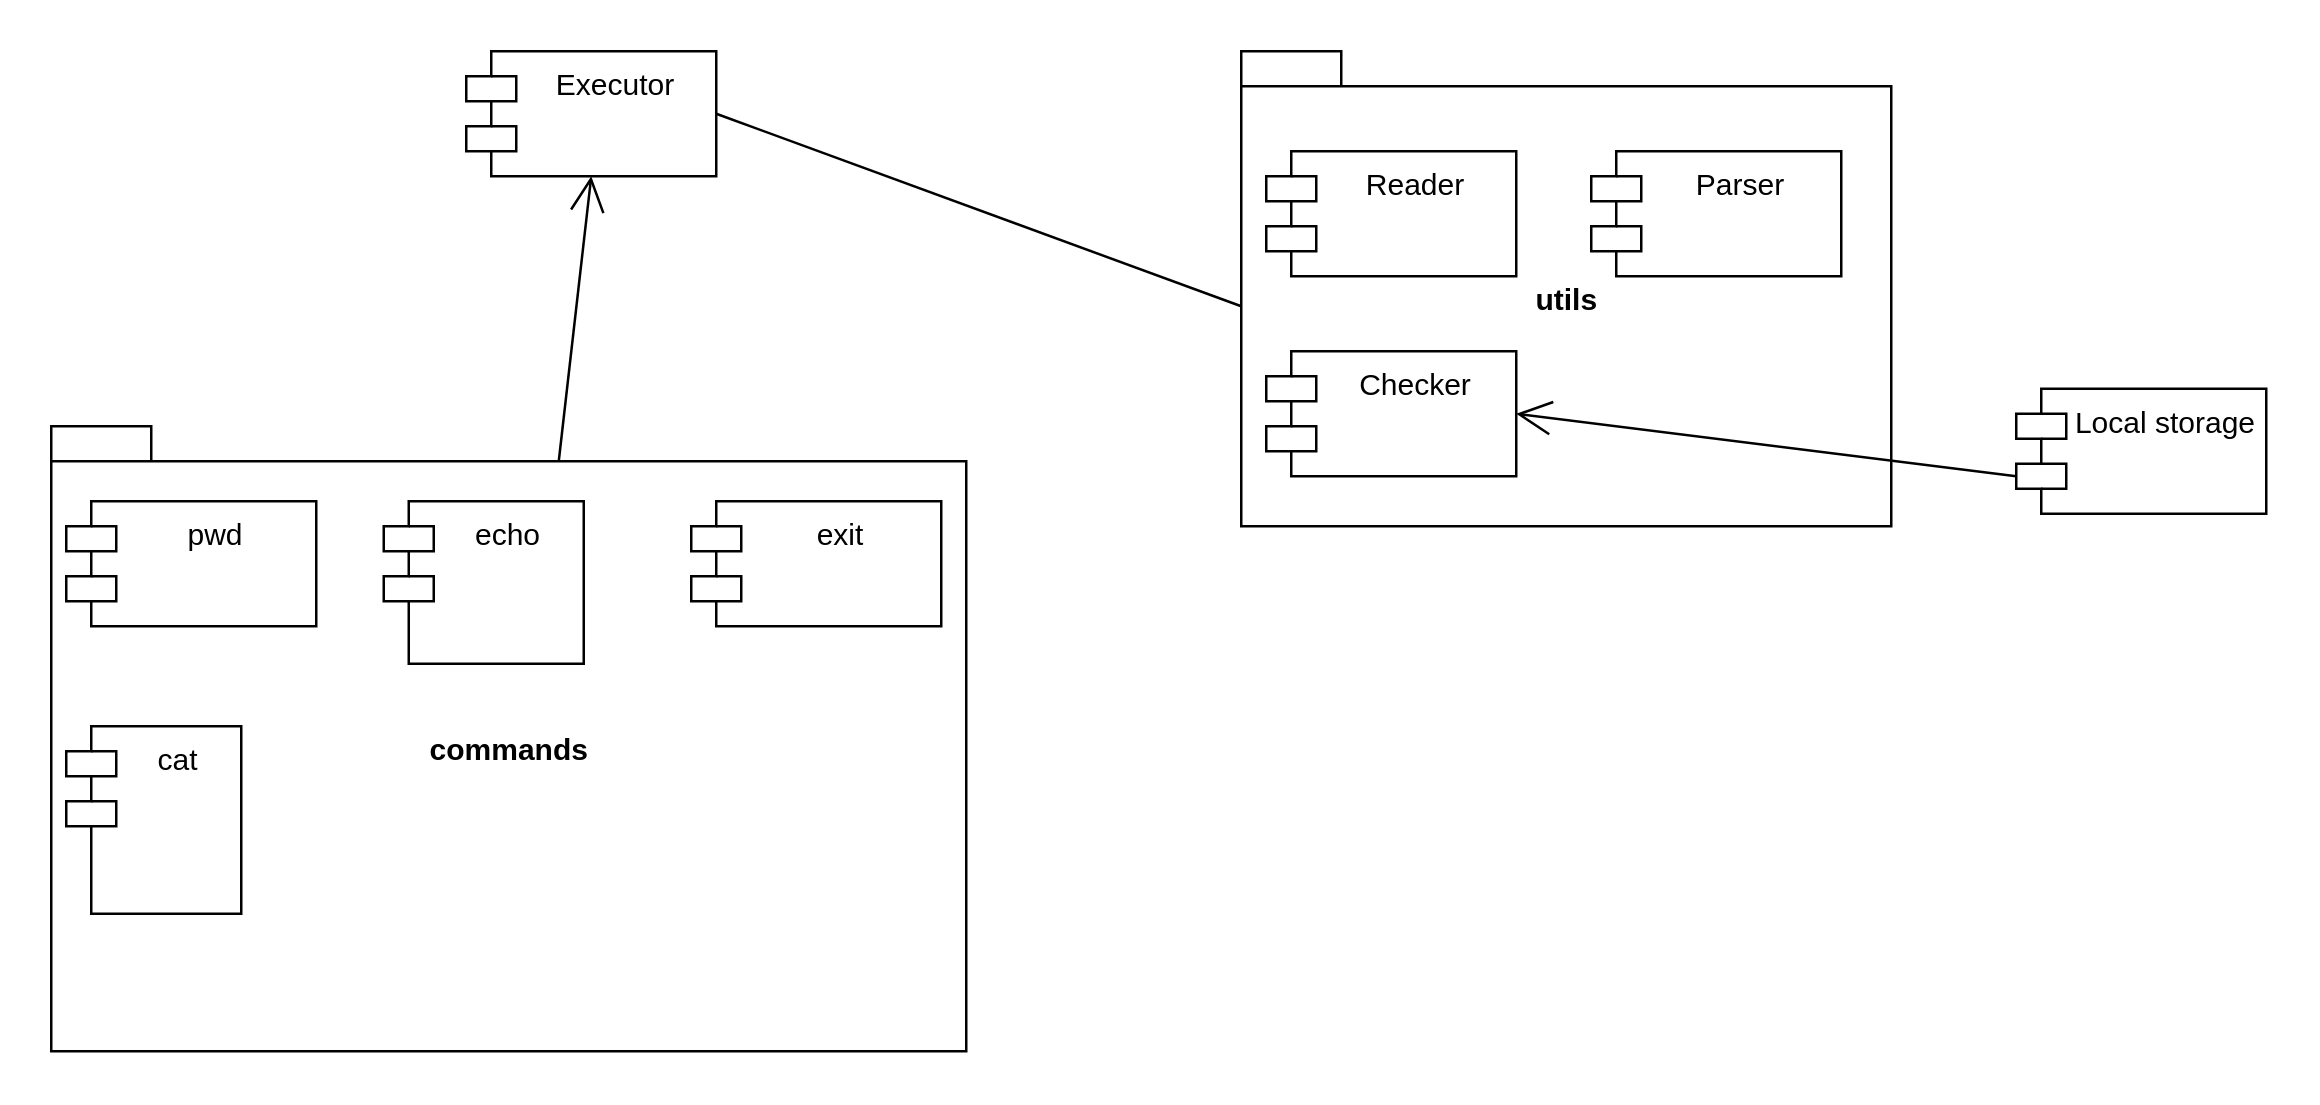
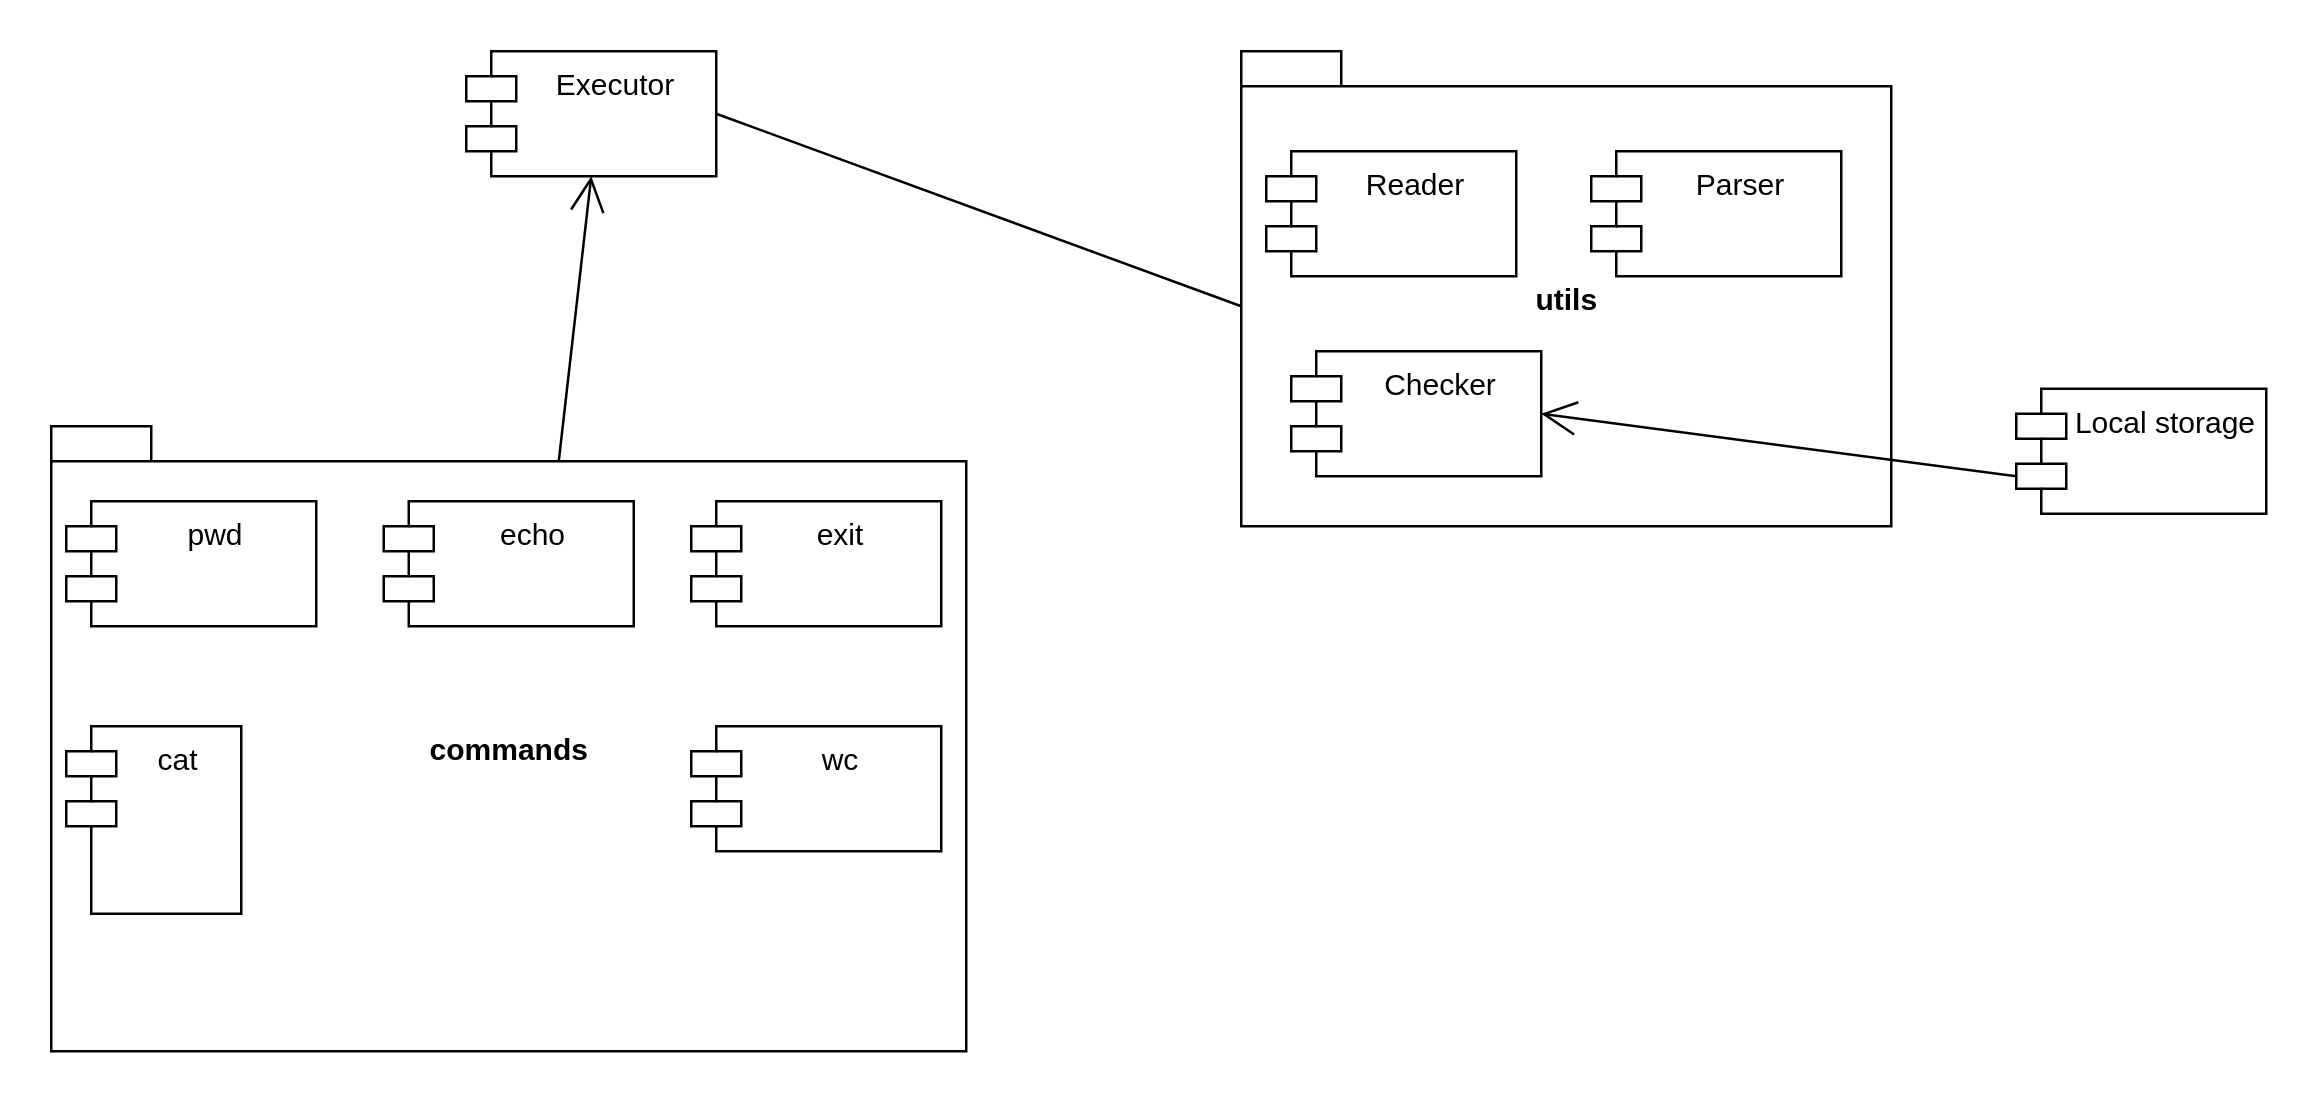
- <mxCell id="5" value="Checker" style="shape=module;align=left;spacingLeft=20;align=center;verticalAlign=top;" vertex="1" parent="1"><mxGeometry x="506" y="140" width="100" height="50" as="geometry" /></mxCell>
+ <mxCell id="5" value="Checker" style="shape=module;align=left;spacingLeft=20;align=center;verticalAlign=top;" vertex="1" parent="1"><mxGeometry x="516" y="140" width="100" height="50" as="geometry" /></mxCell>
- <mxCell id="11" value="echo" style="shape=module;align=left;spacingLeft=20;align=center;verticalAlign=top;" vertex="1" parent="1"><mxGeometry x="153" y="200" width="80" height="65" as="geometry" /></mxCell>
+ <mxCell id="11" value="echo" style="shape=module;align=left;spacingLeft=20;align=center;verticalAlign=top;" vertex="1" parent="1"><mxGeometry x="153" y="200" width="100" height="50" as="geometry" /></mxCell>
+ <mxCell id="14" value="wc" style="shape=module;align=left;spacingLeft=20;align=center;verticalAlign=top;" vertex="1" parent="1"><mxGeometry x="276" y="290" width="100" height="50" as="geometry" /></mxCell>
